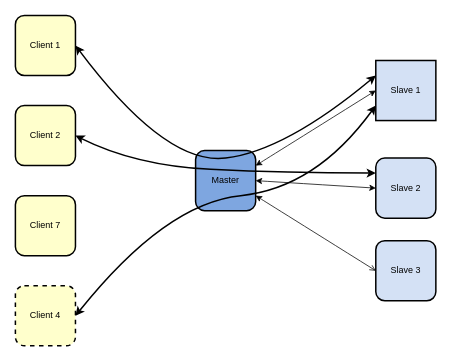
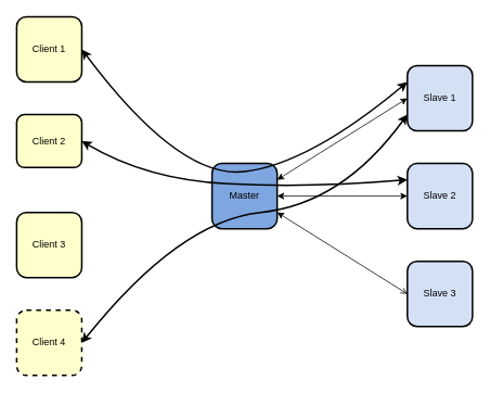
- <mxCell id="6" value="Slave 1" style="whiteSpace=wrap;html=1;shadow=0;sketch=0;strokeColor=default;strokeWidth=2;fillColor=#D4E1F5;gradientColor=none;rounded=0;" parent="1" vertex="1"><mxGeometry x="500" y="80" width="80" height="80" as="geometry" /></mxCell>
+ <mxCell id="6" value="Slave 1" style="rounded=1;whiteSpace=wrap;html=1;shadow=0;sketch=0;strokeColor=default;strokeWidth=2;fillColor=#D4E1F5;gradientColor=none;" parent="1" vertex="1"><mxGeometry x="500" y="80" width="80" height="80" as="geometry" /></mxCell>
- <mxCell id="3" value="Client 2" style="rounded=1;whiteSpace=wrap;html=1;shadow=0;sketch=0;strokeColor=default;strokeWidth=2;fillColor=#FFFFCC;gradientColor=none;" parent="1" vertex="1"><mxGeometry x="20" y="140" width="80" height="80" as="geometry" /></mxCell>
+ <mxCell id="3" value="Client 2" style="rounded=1;whiteSpace=wrap;html=1;shadow=0;sketch=0;strokeColor=default;strokeWidth=2;fillColor=#FFFFCC;gradientColor=none;" parent="1" vertex="1"><mxGeometry x="20" y="140" width="80" height="65" as="geometry" /></mxCell>
- <mxCell id="7" value="Slave 2" style="rounded=1;whiteSpace=wrap;html=1;shadow=0;sketch=0;strokeColor=default;strokeWidth=2;fillColor=#D4E1F5;gradientColor=none;" parent="1" vertex="1"><mxGeometry x="500" y="210" width="80" height="80" as="geometry" /></mxCell>
+ <mxCell id="7" value="Slave 2" style="rounded=1;whiteSpace=wrap;html=1;shadow=0;sketch=0;strokeColor=default;strokeWidth=2;fillColor=#D4E1F5;gradientColor=none;" parent="1" vertex="1"><mxGeometry x="500" y="200" width="80" height="80" as="geometry" /></mxCell>
- <mxCell id="4" value="Client 7" style="rounded=1;whiteSpace=wrap;html=1;shadow=0;sketch=0;strokeColor=default;strokeWidth=2;fillColor=#FFFFCC;gradientColor=none;" parent="1" vertex="1"><mxGeometry x="20" y="260" width="80" height="80" as="geometry" /></mxCell>
+ <mxCell id="4" value="Client 3" style="rounded=1;whiteSpace=wrap;html=1;shadow=0;sketch=0;strokeColor=default;strokeWidth=2;fillColor=#FFFFCC;gradientColor=none;" parent="1" vertex="1"><mxGeometry x="20" y="260" width="80" height="80" as="geometry" /></mxCell>
